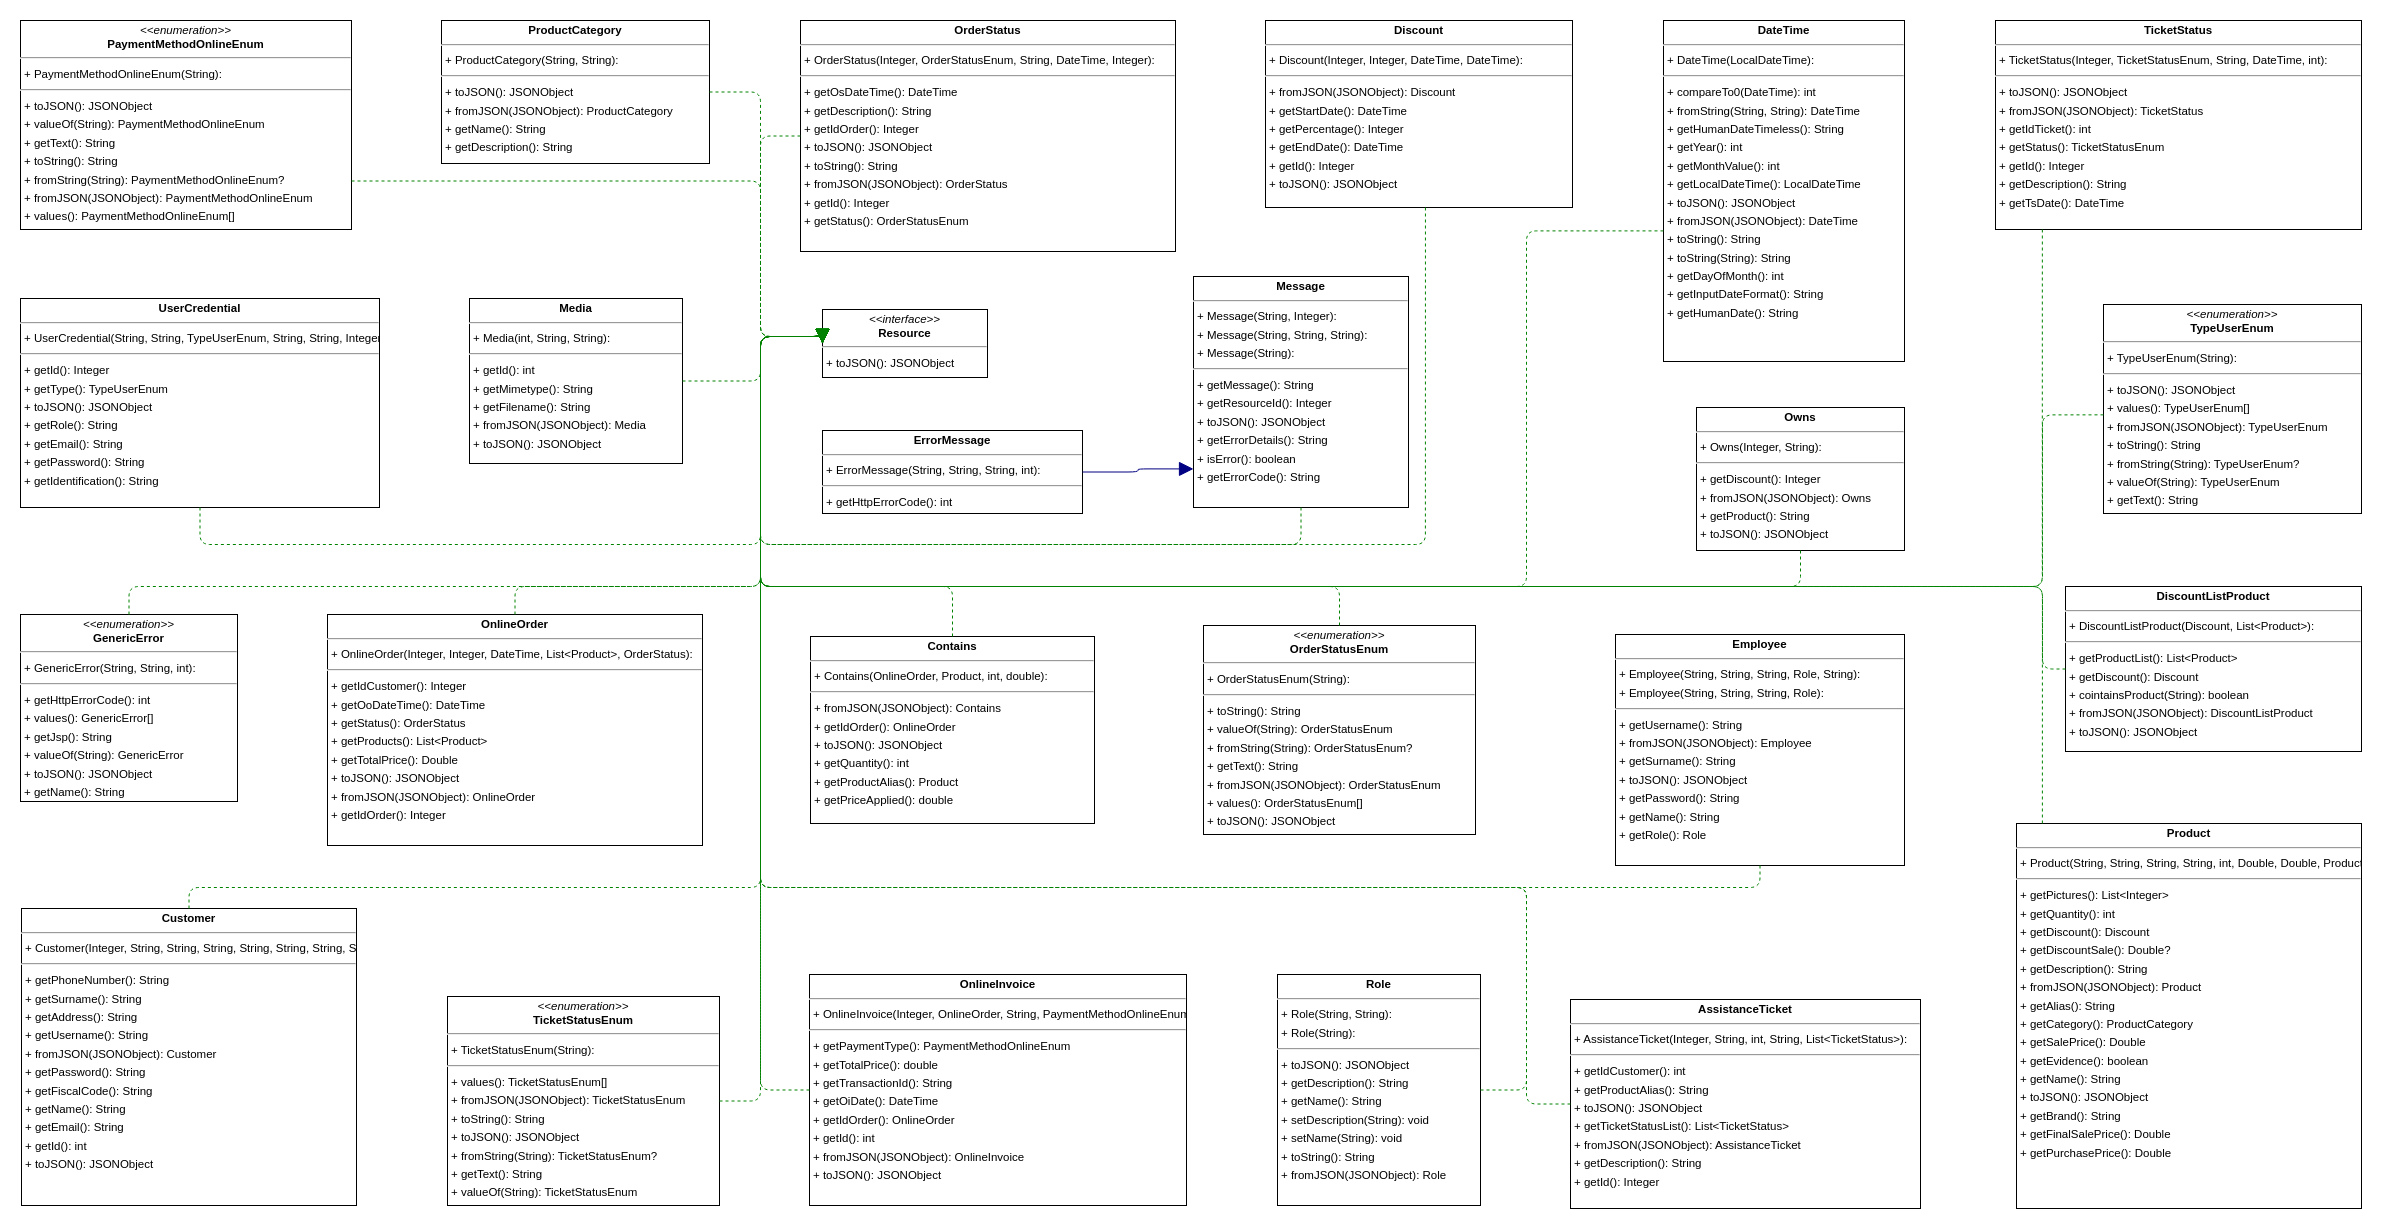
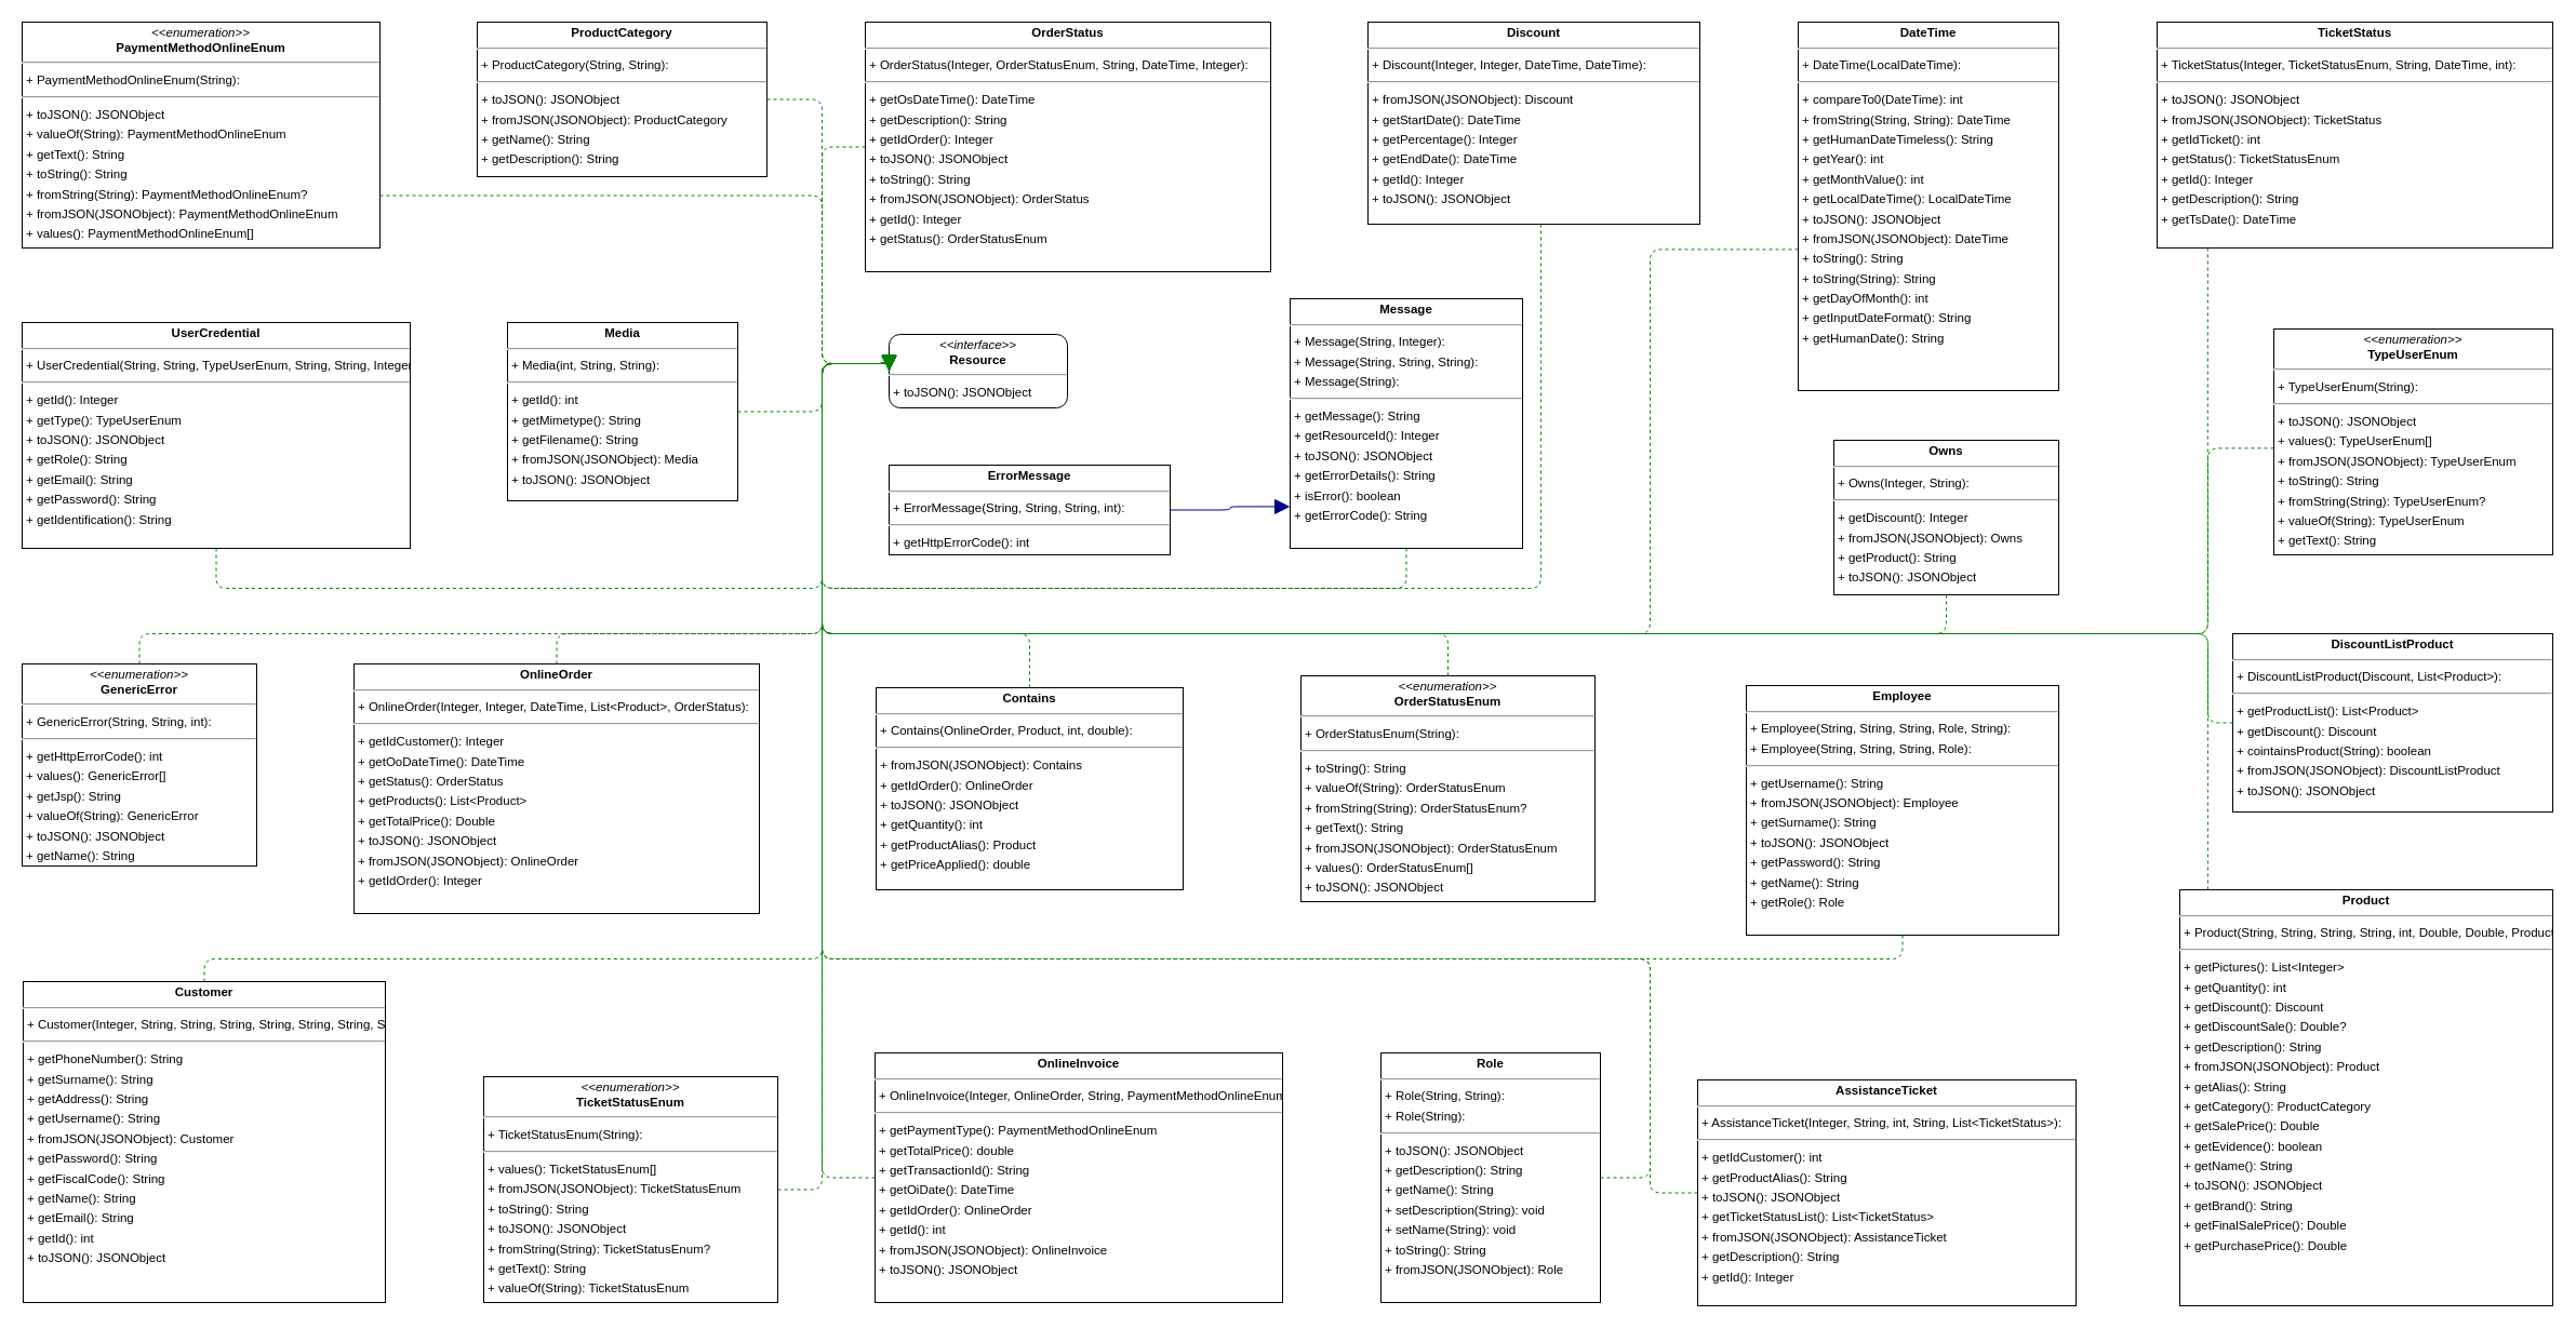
- <mxCell id="21" value="&lt;p style=&quot;margin: 4px 0px 0px; text-align: center; font-size: 11.5px;&quot;&gt;&lt;i style=&quot;font-size: 11.5px;&quot;&gt;&amp;lt;&amp;lt;interface&amp;gt;&amp;gt;&lt;/i&gt;&lt;br style=&quot;font-size: 11.5px;&quot;&gt;&lt;b style=&quot;font-size: 11.5px;&quot;&gt;Resource&lt;/b&gt;&lt;/p&gt;&lt;hr style=&quot;font-size: 11.5px;&quot;&gt;&lt;p style=&quot;margin: 0px 0px 0px 4px; line-height: 1.6; font-size: 11.5px;&quot;&gt;+ toJSON(): JSONObject&lt;/p&gt;" style="verticalAlign=top;align=left;overflow=fill;fontSize=11.5;fontFamily=Helvetica;html=1;rounded=0;shadow=0;comic=0;labelBackgroundColor=none;strokeWidth=1;" parent="1" vertex="1"><mxGeometry x="822" y="309" width="165" height="68" as="geometry" /></mxCell>
+ <mxCell id="21" value="&lt;p style=&quot;margin: 4px 0px 0px; text-align: center; font-size: 11.5px;&quot;&gt;&lt;i style=&quot;font-size: 11.5px;&quot;&gt;&amp;lt;&amp;lt;interface&amp;gt;&amp;gt;&lt;/i&gt;&lt;br style=&quot;font-size: 11.5px;&quot;&gt;&lt;b style=&quot;font-size: 11.5px;&quot;&gt;Resource&lt;/b&gt;&lt;/p&gt;&lt;hr style=&quot;font-size: 11.5px;&quot;&gt;&lt;p style=&quot;margin: 0px 0px 0px 4px; line-height: 1.6; font-size: 11.5px;&quot;&gt;+ toJSON(): JSONObject&lt;/p&gt;" style="verticalAlign=top;align=left;overflow=fill;fontSize=11.5;fontFamily=Helvetica;html=1;shadow=0;comic=0;labelBackgroundColor=none;strokeWidth=1;rounded=1;" parent="1" vertex="1"><mxGeometry x="822" y="309" width="165" height="68" as="geometry" /></mxCell>
